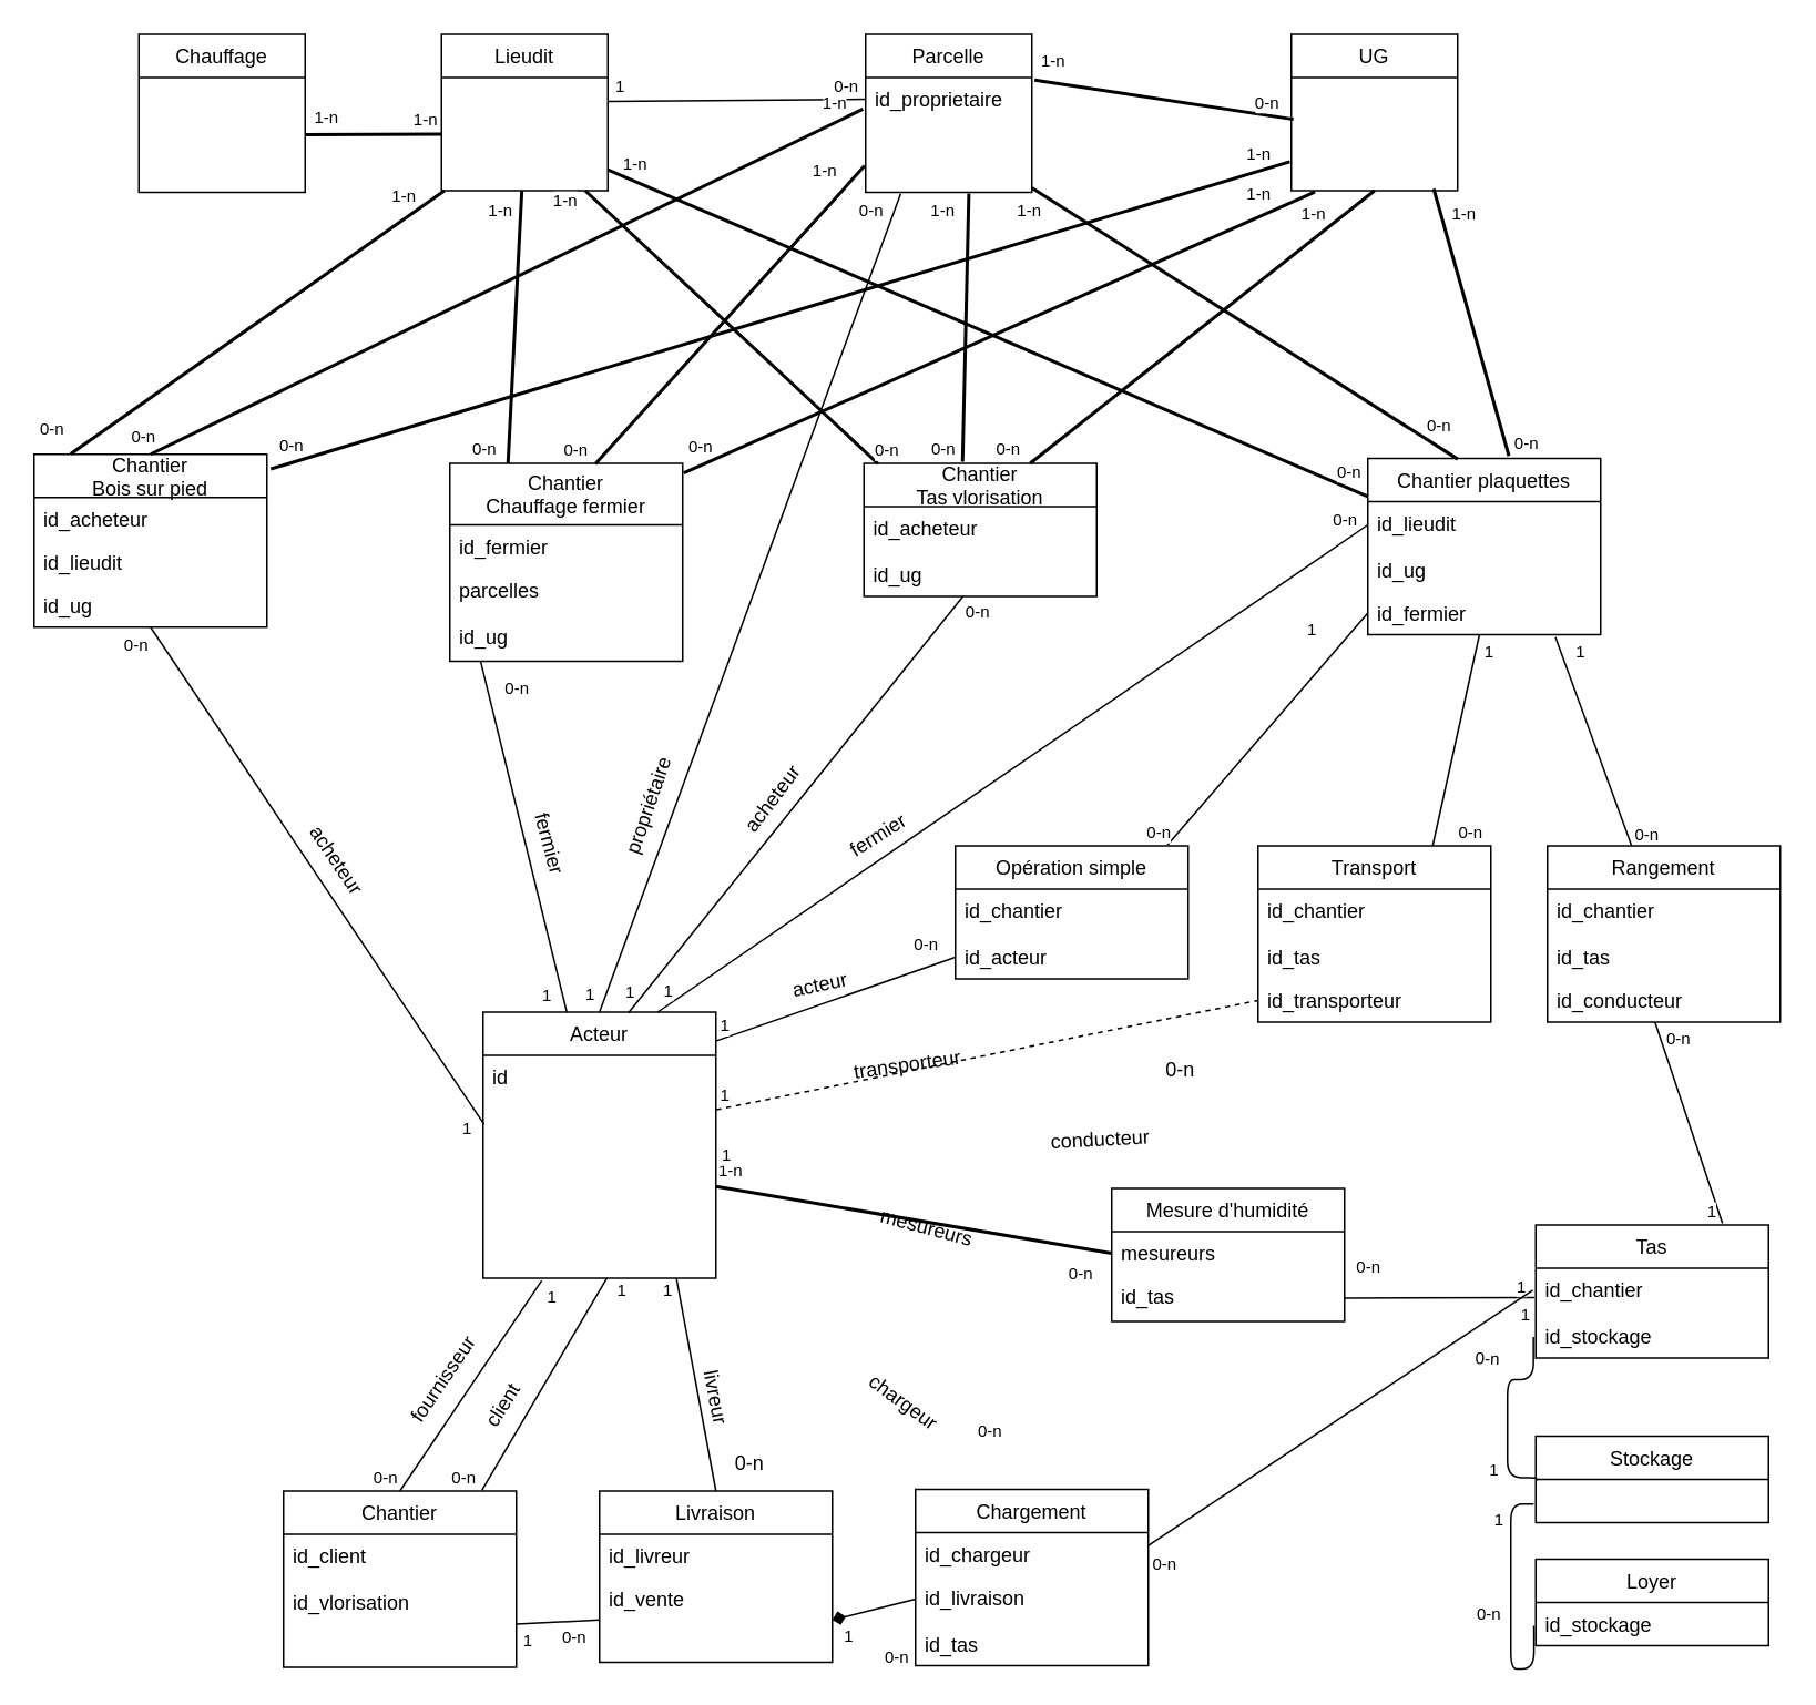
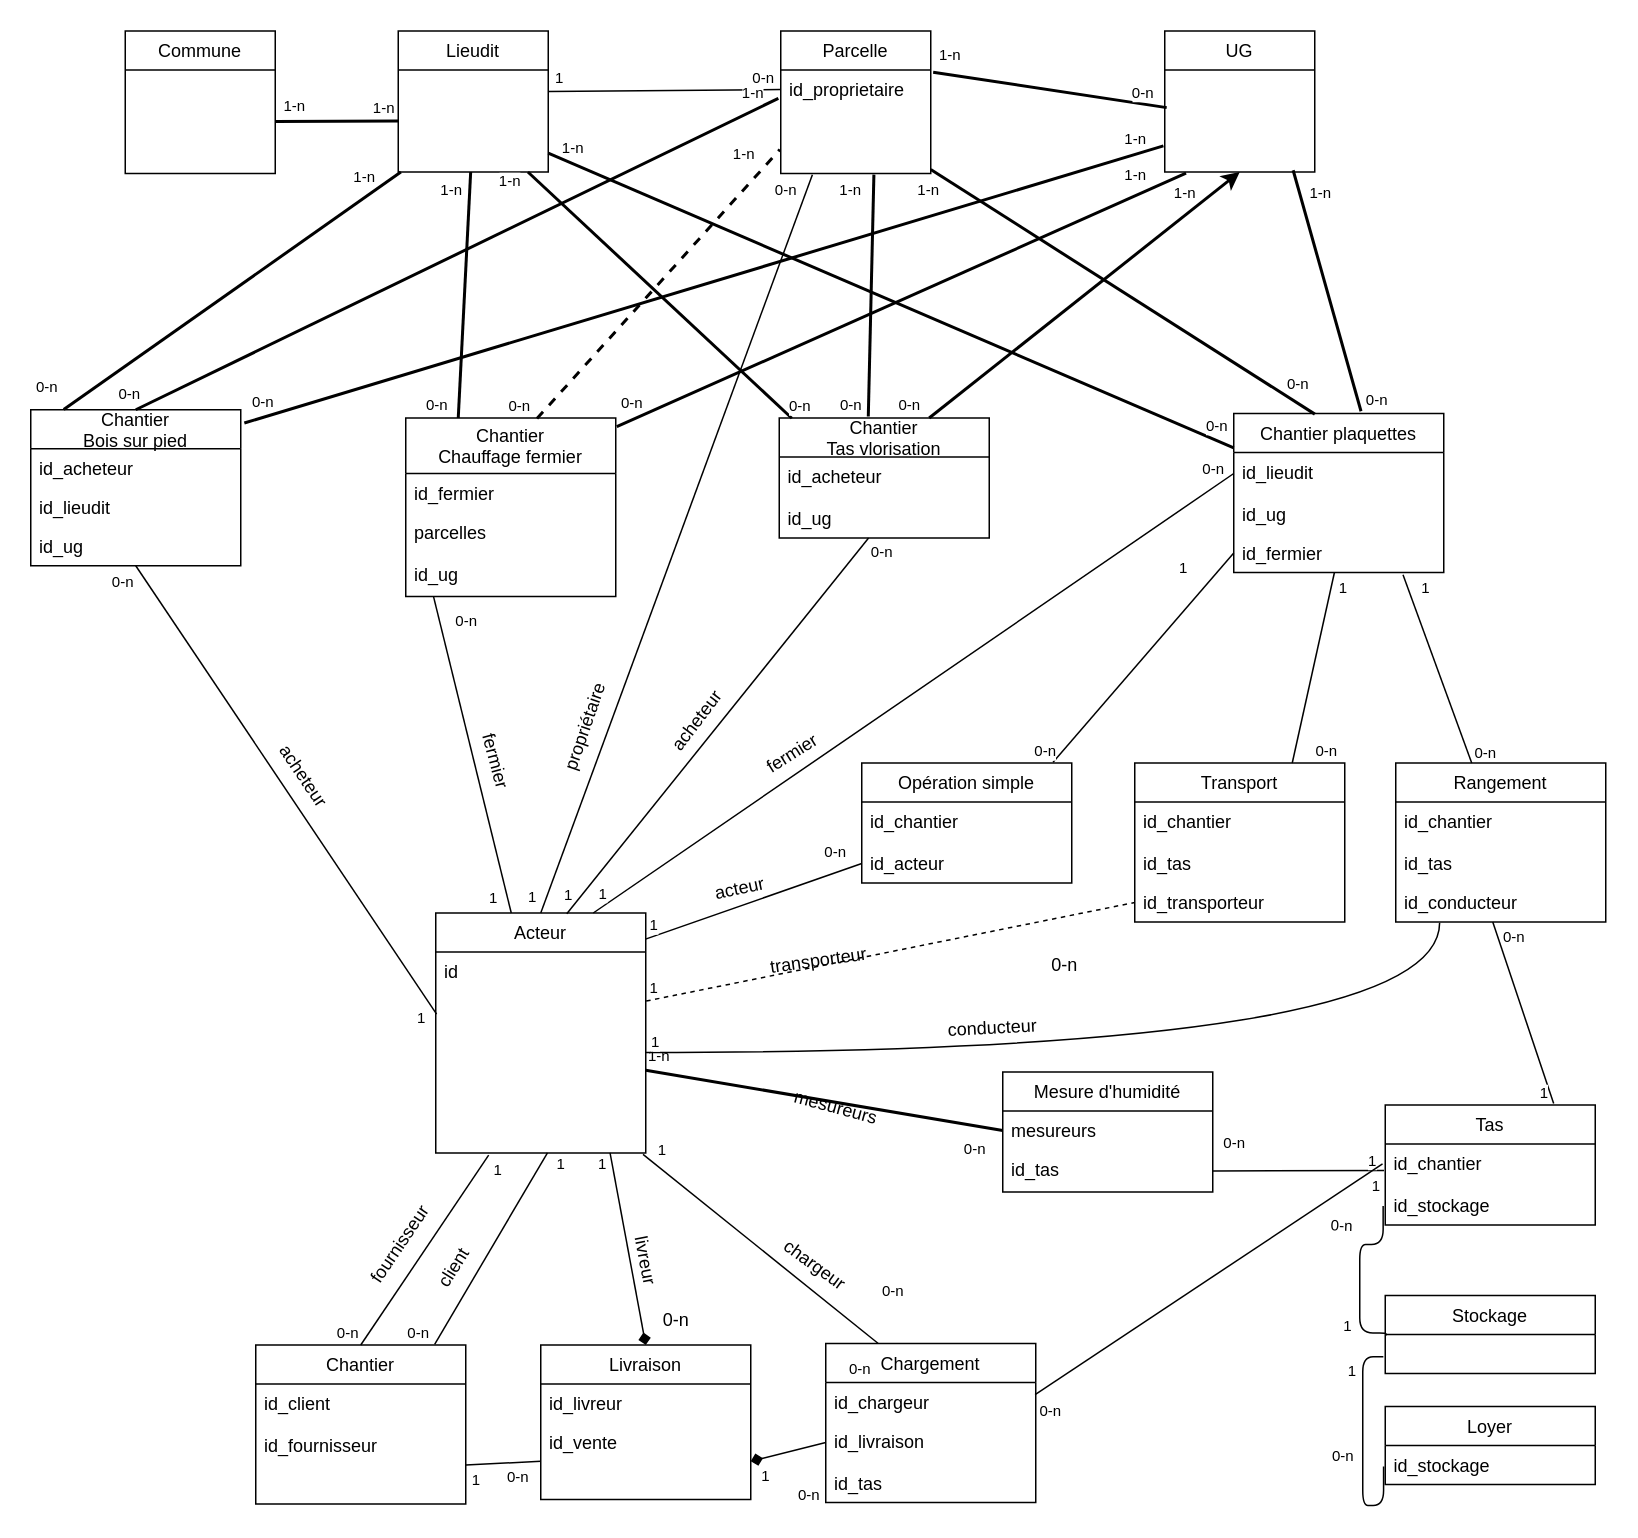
- <mxCell id="143" value="Chauffage" style="swimlane;fontStyle=0;childLayout=stackLayout;horizontal=1;startSize=26;fillColor=none;horizontalStack=0;resizeParent=1;resizeParentMax=0;resizeLast=0;collapsible=1;marginBottom=0;" parent="1" vertex="1"><mxGeometry x="83" y="20" width="100" height="95" as="geometry" /></mxCell>
+ <mxCell id="143" value="Commune" style="swimlane;fontStyle=0;childLayout=stackLayout;horizontal=1;startSize=26;fillColor=none;horizontalStack=0;resizeParent=1;resizeParentMax=0;resizeLast=0;collapsible=1;marginBottom=0;" parent="1" vertex="1"><mxGeometry x="83" y="20" width="100" height="95" as="geometry" /></mxCell>
- <mxCell id="43" value="" style="endArrow=none;html=1;strokeWidth=2;entryX=0.5;entryY=1;entryDx=0;entryDy=0;exitX=0.714;exitY=0;exitDx=0;exitDy=0;exitPerimeter=0;" parent="1" source="132" target="139" edge="1"><mxGeometry relative="1" as="geometry"><mxPoint x="600" y="238" as="sourcePoint" /><mxPoint x="760" y="238" as="targetPoint" /></mxGeometry></mxCell>
+ <mxCell id="43" value="" style="endArrow=classic;html=1;strokeWidth=2;entryX=0.5;entryY=1;entryDx=0;entryDy=0;exitX=0.714;exitY=0;exitDx=0;exitDy=0;exitPerimeter=0;" parent="1" source="132" target="139" edge="1"><mxGeometry relative="1" as="geometry"><mxPoint x="600" y="238" as="sourcePoint" /><mxPoint x="760" y="238" as="targetPoint" /></mxGeometry></mxCell>
- <mxCell id="56" value="" style="endArrow=none;html=1;strokeWidth=2;exitX=0.625;exitY=0.003;exitDx=0;exitDy=0;exitPerimeter=0;entryX=-0.006;entryY=0.769;entryDx=0;entryDy=0;entryPerimeter=0;" parent="1" source="2" target="142" edge="1"><mxGeometry relative="1" as="geometry"><mxPoint x="420" y="248" as="sourcePoint" /><mxPoint x="493" y="111" as="targetPoint" /></mxGeometry></mxCell>
+ <mxCell id="56" value="" style="endArrow=none;html=1;strokeWidth=2;exitX=0.625;exitY=0.003;exitDx=0;exitDy=0;exitPerimeter=0;entryX=-0.006;entryY=0.769;entryDx=0;entryDy=0;entryPerimeter=0;dashed=1;" parent="1" source="2" target="142" edge="1"><mxGeometry relative="1" as="geometry"><mxPoint x="420" y="248" as="sourcePoint" /><mxPoint x="493" y="111" as="targetPoint" /></mxGeometry></mxCell>
+ <mxCell id="89" value="" style="endArrow=none;html=1;strokeWidth=1;exitX=1;exitY=0.5;exitDx=0;exitDy=0;entryX=0.209;entryY=1.022;entryDx=0;entryDy=0;edgeStyle=orthogonalEdgeStyle;curved=1;entryPerimeter=0;" parent="1" source="7" target="102" edge="1"><mxGeometry relative="1" as="geometry"><mxPoint x="300" y="768" as="sourcePoint" /><mxPoint x="460" y="768" as="targetPoint" /><Array as="points"><mxPoint x="959" y="701" /></Array></mxGeometry></mxCell>
+ <mxCell id="83" value="" style="endArrow=none;html=1;strokeWidth=1;exitX=0.25;exitY=0;exitDx=0;exitDy=0;entryX=0.987;entryY=1.007;entryDx=0;entryDy=0;entryPerimeter=0;" parent="1" source="103" target="7" edge="1"><mxGeometry relative="1" as="geometry"><mxPoint x="400" y="908" as="sourcePoint" /><mxPoint x="560" y="908" as="targetPoint" /></mxGeometry></mxCell>
+ <mxCell id="84" value="0-n" style="resizable=0;html=1;align=left;verticalAlign=bottom;labelBackgroundColor=#ffffff;fontSize=10;" parent="83" connectable="0" vertex="1"><mxGeometry x="-1" relative="1" as="geometry"><mxPoint x="-21" y="25" as="offset" /></mxGeometry></mxCell>
+ <mxCell id="85" value="1" style="resizable=0;html=1;align=right;verticalAlign=bottom;labelBackgroundColor=#ffffff;fontSize=10;" parent="83" connectable="0" vertex="1"><mxGeometry x="1" relative="1" as="geometry"><mxPoint x="15.77" y="5.02" as="offset" /></mxGeometry></mxCell>
- <mxCell id="11" value="" style="endArrow=none;html=1;rounded=0;entryX=0.5;entryY=0;entryDx=0;entryDy=0;exitX=0.83;exitY=0.999;exitDx=0;exitDy=0;exitPerimeter=0;" parent="1" source="7" target="107" edge="1"><mxGeometry relative="1" as="geometry"><mxPoint x="250" y="1068" as="sourcePoint" /><mxPoint x="410" y="1068" as="targetPoint" /></mxGeometry></mxCell>
+ <mxCell id="11" value="" style="endArrow=diamond;html=1;rounded=0;entryX=0.5;entryY=0;entryDx=0;entryDy=0;exitX=0.83;exitY=0.999;exitDx=0;exitDy=0;exitPerimeter=0;" parent="1" source="7" target="107" edge="1"><mxGeometry relative="1" as="geometry"><mxPoint x="250" y="1068" as="sourcePoint" /><mxPoint x="410" y="1068" as="targetPoint" /></mxGeometry></mxCell>
- <mxCell id="112" value="id_vlorisation" style="text;strokeColor=none;fillColor=none;align=left;verticalAlign=top;spacingLeft=4;spacingRight=4;overflow=hidden;rotatable=0;points=[[0,0.5],[1,0.5]];portConstraint=eastwest;" parent="110" vertex="1"><mxGeometry y="54" width="140" height="52" as="geometry" /></mxCell>
+ <mxCell id="112" value="id_fournisseur" style="text;strokeColor=none;fillColor=none;align=left;verticalAlign=top;spacingLeft=4;spacingRight=4;overflow=hidden;rotatable=0;points=[[0,0.5],[1,0.5]];portConstraint=eastwest;" parent="110" vertex="1"><mxGeometry y="54" width="140" height="52" as="geometry" /></mxCell>
